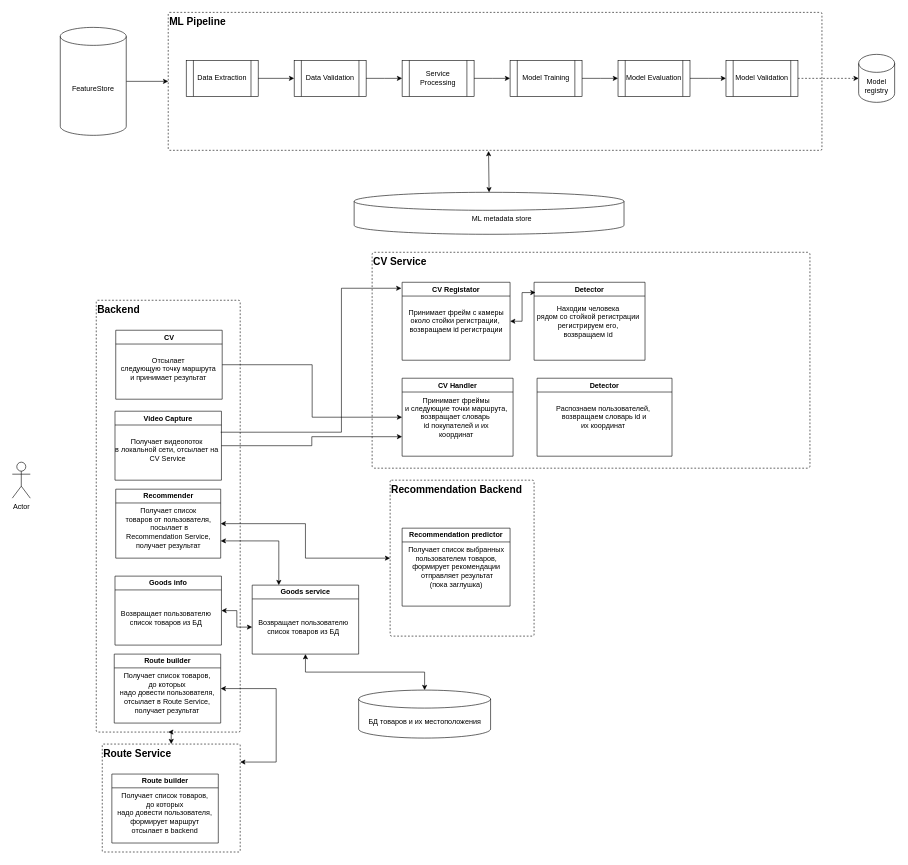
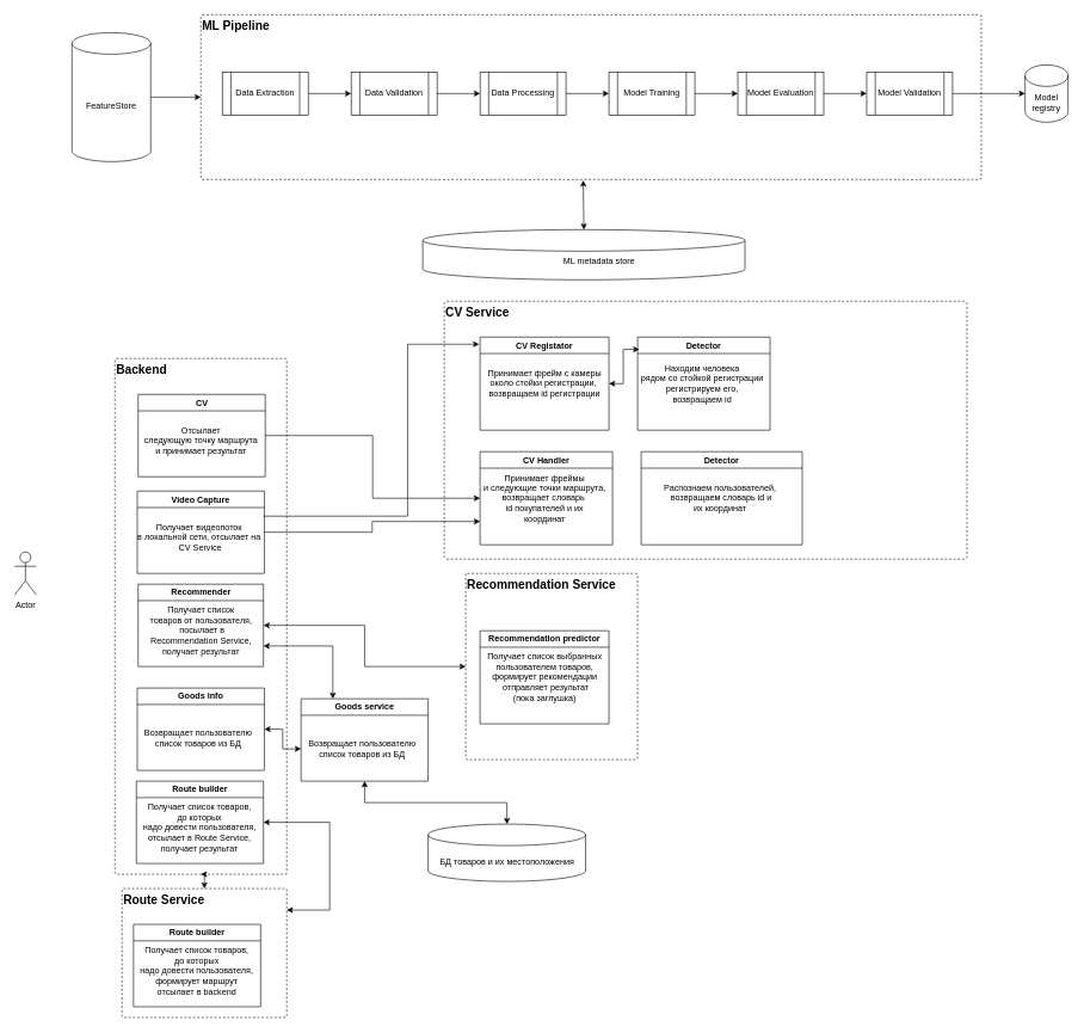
- <mxCell id="9" value="Service Processing" style="shape=process;whiteSpace=wrap;html=1;backgroundOutline=1;" vertex="1" parent="1"><mxGeometry x="670" y="100" width="120" height="60" as="geometry" /></mxCell>
+ <mxCell id="9" value="Data Processing" style="shape=process;whiteSpace=wrap;html=1;backgroundOutline=1;" vertex="1" parent="1"><mxGeometry x="670" y="100" width="120" height="60" as="geometry" /></mxCell>
- <mxCell id="29" style="edgeStyle=orthogonalEdgeStyle;rounded=0;orthogonalLoop=1;jettySize=auto;html=1;entryX=0;entryY=0.5;entryDx=0;entryDy=0;entryPerimeter=0;dashed=1;" edge="1" parent="1" source="15" target="28"><mxGeometry relative="1" as="geometry" /></mxCell>
+ <mxCell id="29" style="edgeStyle=orthogonalEdgeStyle;rounded=0;orthogonalLoop=1;jettySize=auto;html=1;entryX=0;entryY=0.5;entryDx=0;entryDy=0;entryPerimeter=0;" edge="1" parent="1" source="15" target="28"><mxGeometry relative="1" as="geometry" /></mxCell>
- <mxCell id="30" value="&lt;span style=&quot;font-size: 17px;&quot;&gt;&lt;b&gt;Recommendation Backend&lt;/b&gt;&lt;/span&gt;" style="rounded=1;whiteSpace=wrap;html=1;shadow=0;arcSize=1;fillColor=none;dashed=1;align=left;verticalAlign=top;" vertex="1" parent="1"><mxGeometry x="650" y="800" width="240" height="260" as="geometry" /></mxCell>
+ <mxCell id="30" value="&lt;span style=&quot;font-size: 17px;&quot;&gt;&lt;b&gt;Recommendation Service&lt;/b&gt;&lt;/span&gt;" style="rounded=1;whiteSpace=wrap;html=1;shadow=0;arcSize=1;fillColor=none;dashed=1;align=left;verticalAlign=top;" vertex="1" parent="1"><mxGeometry x="650" y="800" width="240" height="260" as="geometry" /></mxCell>
